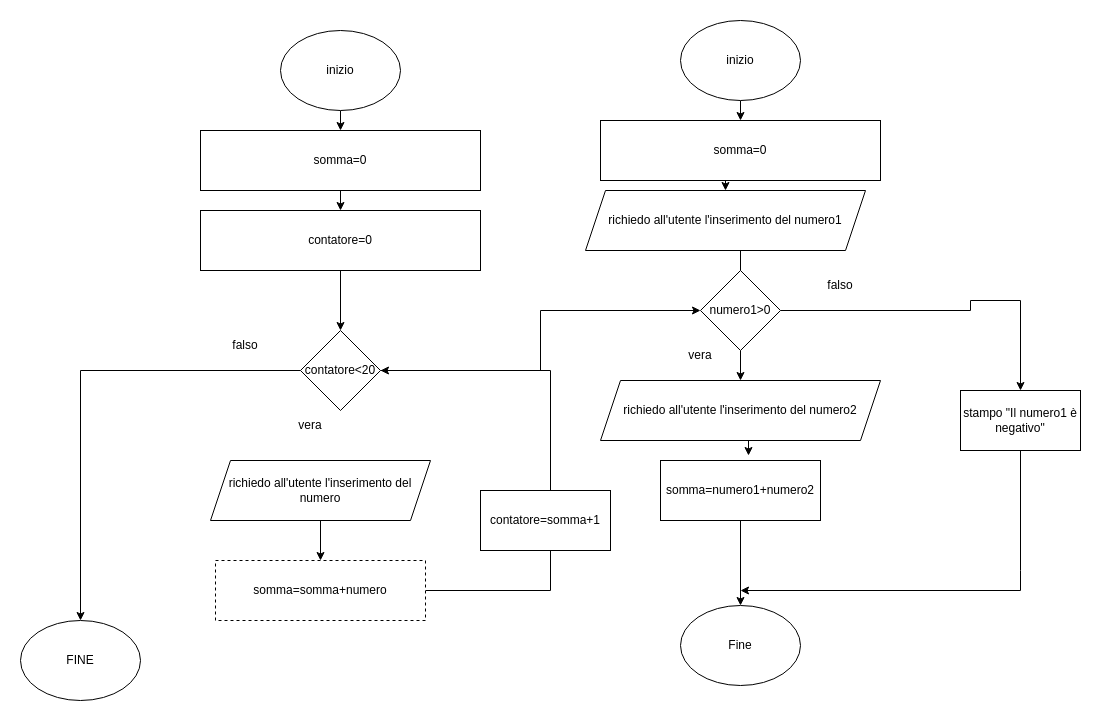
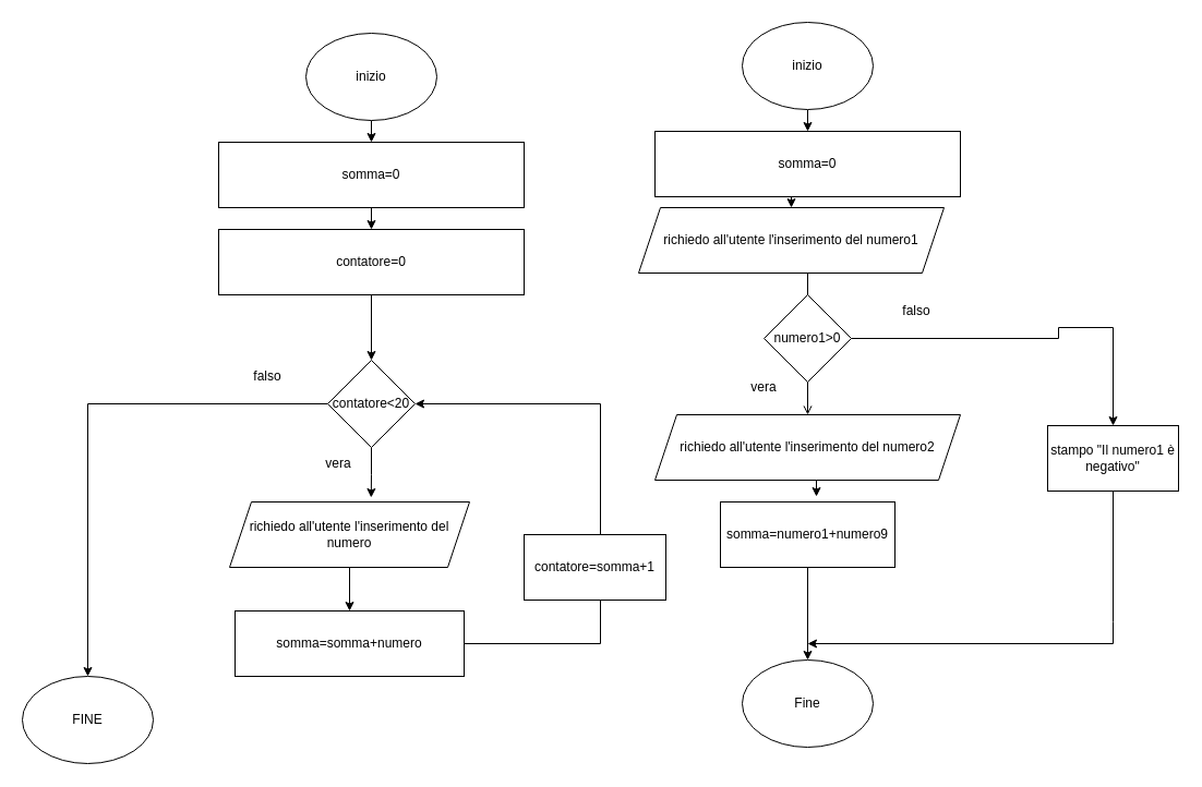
- <mxCell id="23" style="edgeStyle=orthogonalEdgeStyle;rounded=0;orthogonalLoop=1;jettySize=auto;html=1;" parent="1" source="25" target="17" edge="1"><mxGeometry relative="1" as="geometry" /></mxCell>
+ <mxCell id="23" style="edgeStyle=orthogonalEdgeStyle;rounded=0;orthogonalLoop=1;jettySize=auto;html=1;entryX=0.59;entryY=-0.067;entryDx=0;entryDy=0;entryPerimeter=0;" parent="1" source="25" target="29" edge="1"><mxGeometry relative="1" as="geometry" /></mxCell>
- <mxCell id="5" style="edgeStyle=orthogonalEdgeStyle;rounded=0;orthogonalLoop=1;jettySize=auto;html=1;exitX=0.5;exitY=1;exitDx=0;exitDy=0;entryX=0.5;entryY=0;entryDx=0;entryDy=0;startArrow=none;" parent="1" source="17" target="8" edge="1"><mxGeometry relative="1" as="geometry" /></mxCell>
+ <mxCell id="5" style="edgeStyle=orthogonalEdgeStyle;rounded=0;orthogonalLoop=1;jettySize=auto;html=1;exitX=0.5;exitY=1;exitDx=0;exitDy=0;entryX=0.5;entryY=0;entryDx=0;entryDy=0;startArrow=none;endArrow=open;" parent="1" source="17" target="8" edge="1"><mxGeometry relative="1" as="geometry" /></mxCell>
- <mxCell id="10" value="somma=numero1+numero2" style="rounded=0;whiteSpace=wrap;html=1;" parent="1" vertex="1"><mxGeometry x="660" y="460" width="160" height="60" as="geometry" /></mxCell>
+ <mxCell id="10" value="somma=numero1+numero9" style="rounded=0;whiteSpace=wrap;html=1;" parent="1" vertex="1"><mxGeometry x="660" y="460" width="160" height="60" as="geometry" /></mxCell>
- <mxCell id="31" value="somma=somma+numero" style="rounded=0;whiteSpace=wrap;html=1;dashed=1;" parent="1" vertex="1"><mxGeometry x="215" y="560" width="210" height="60" as="geometry" /></mxCell>
+ <mxCell id="31" value="somma=somma+numero" style="rounded=0;whiteSpace=wrap;html=1;" parent="1" vertex="1"><mxGeometry x="215" y="560" width="210" height="60" as="geometry" /></mxCell>
